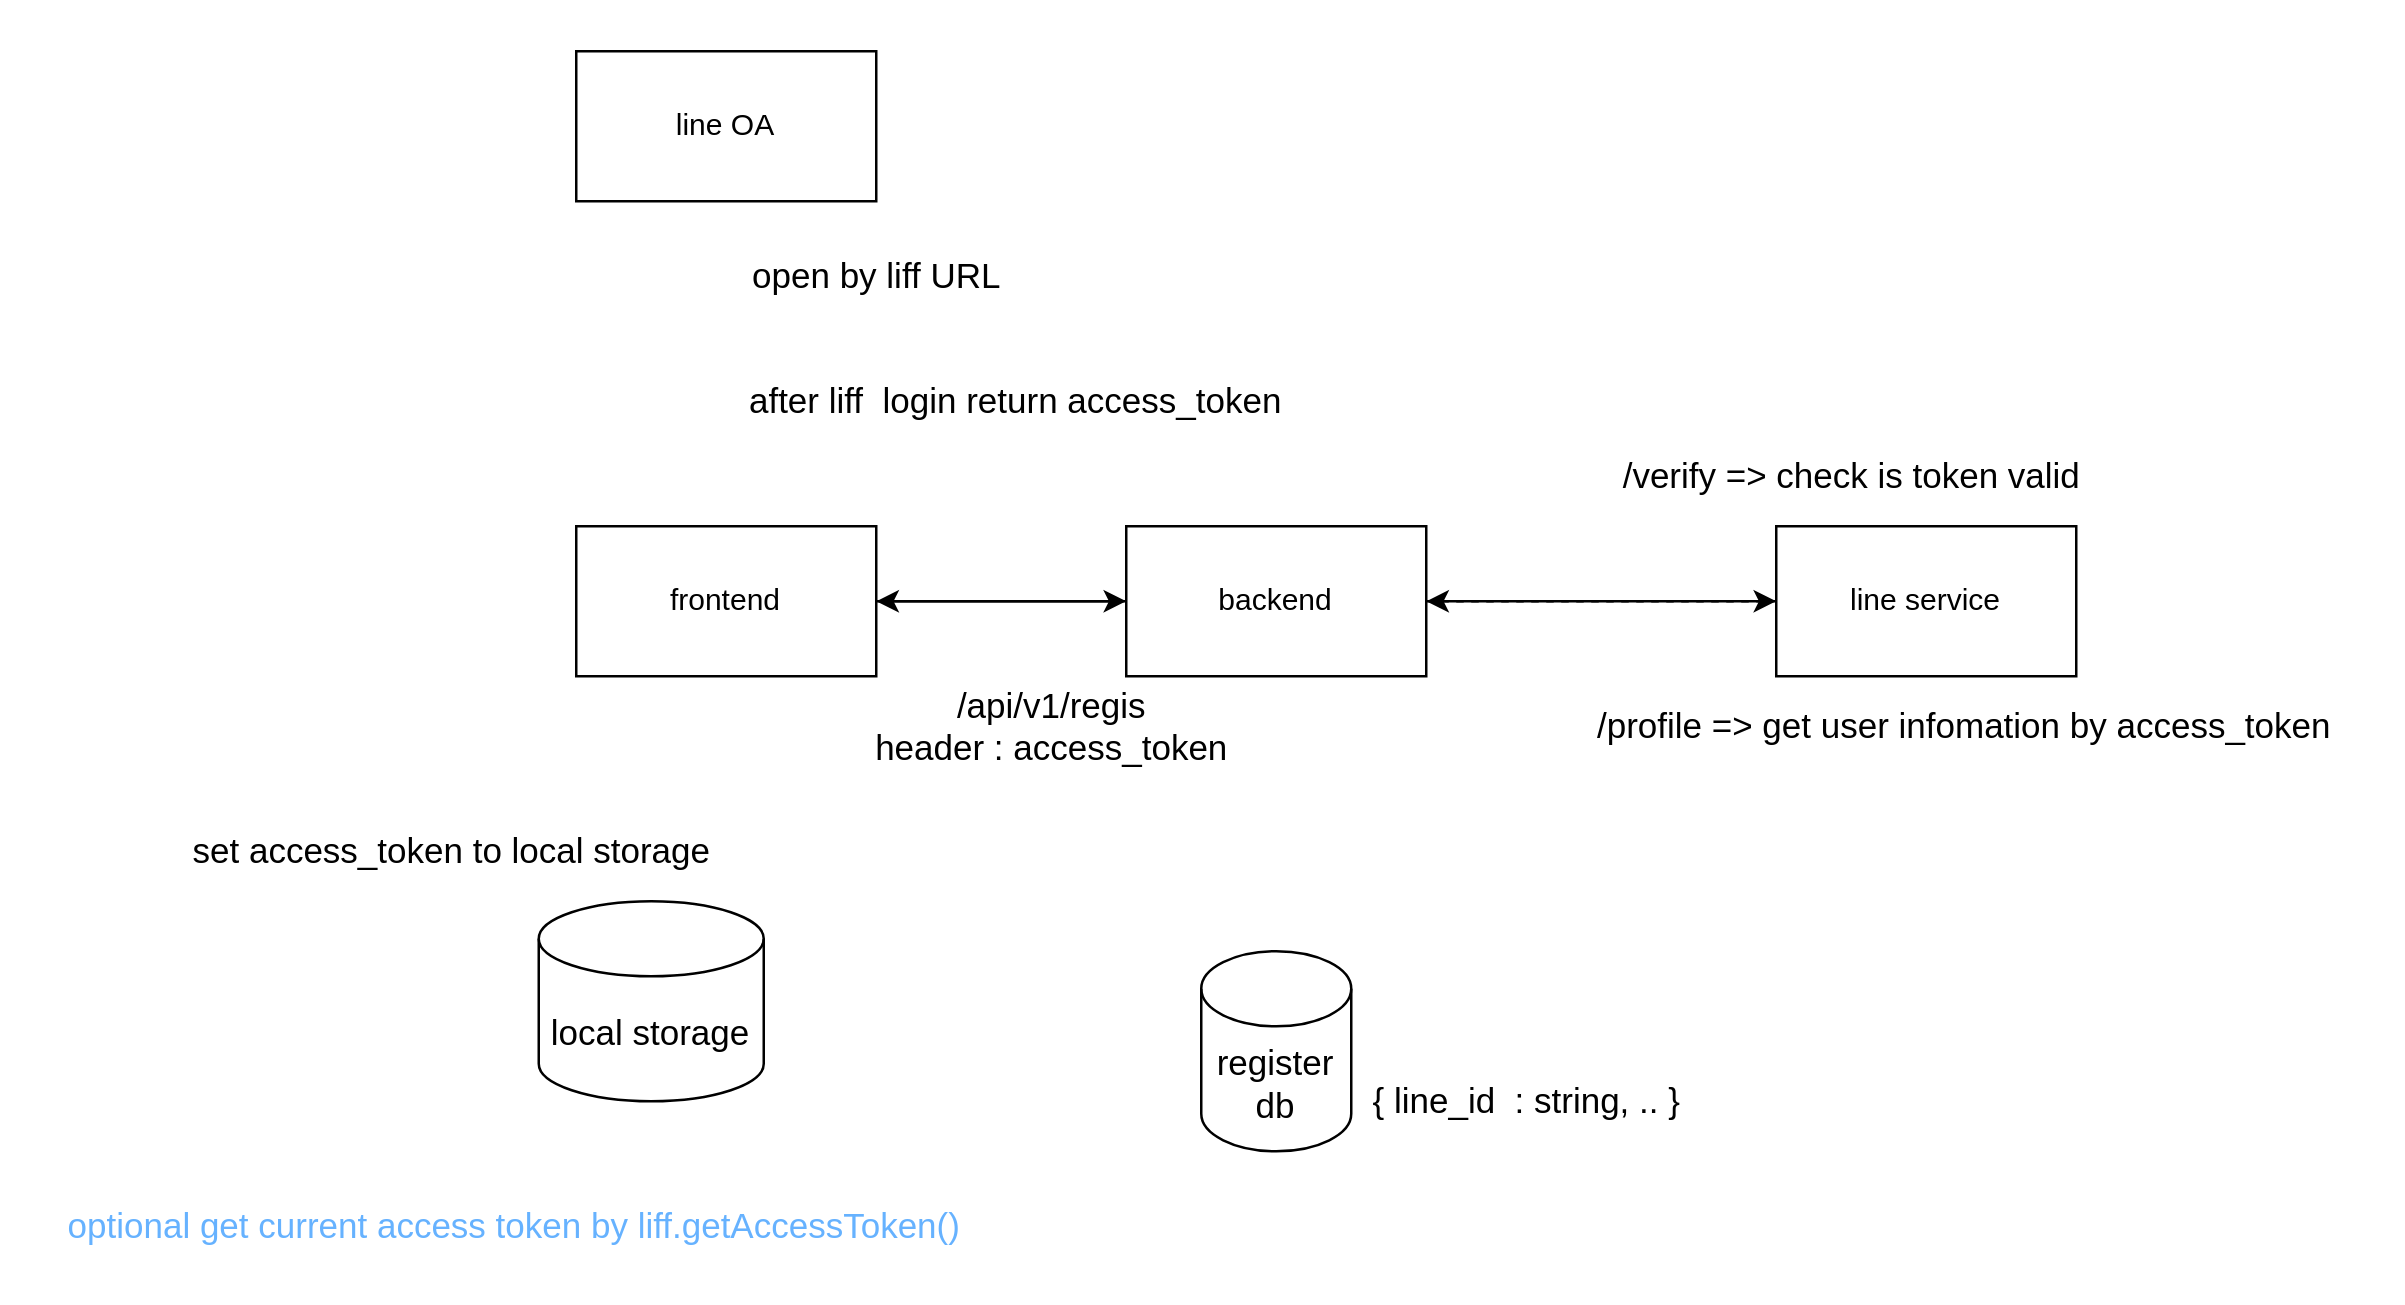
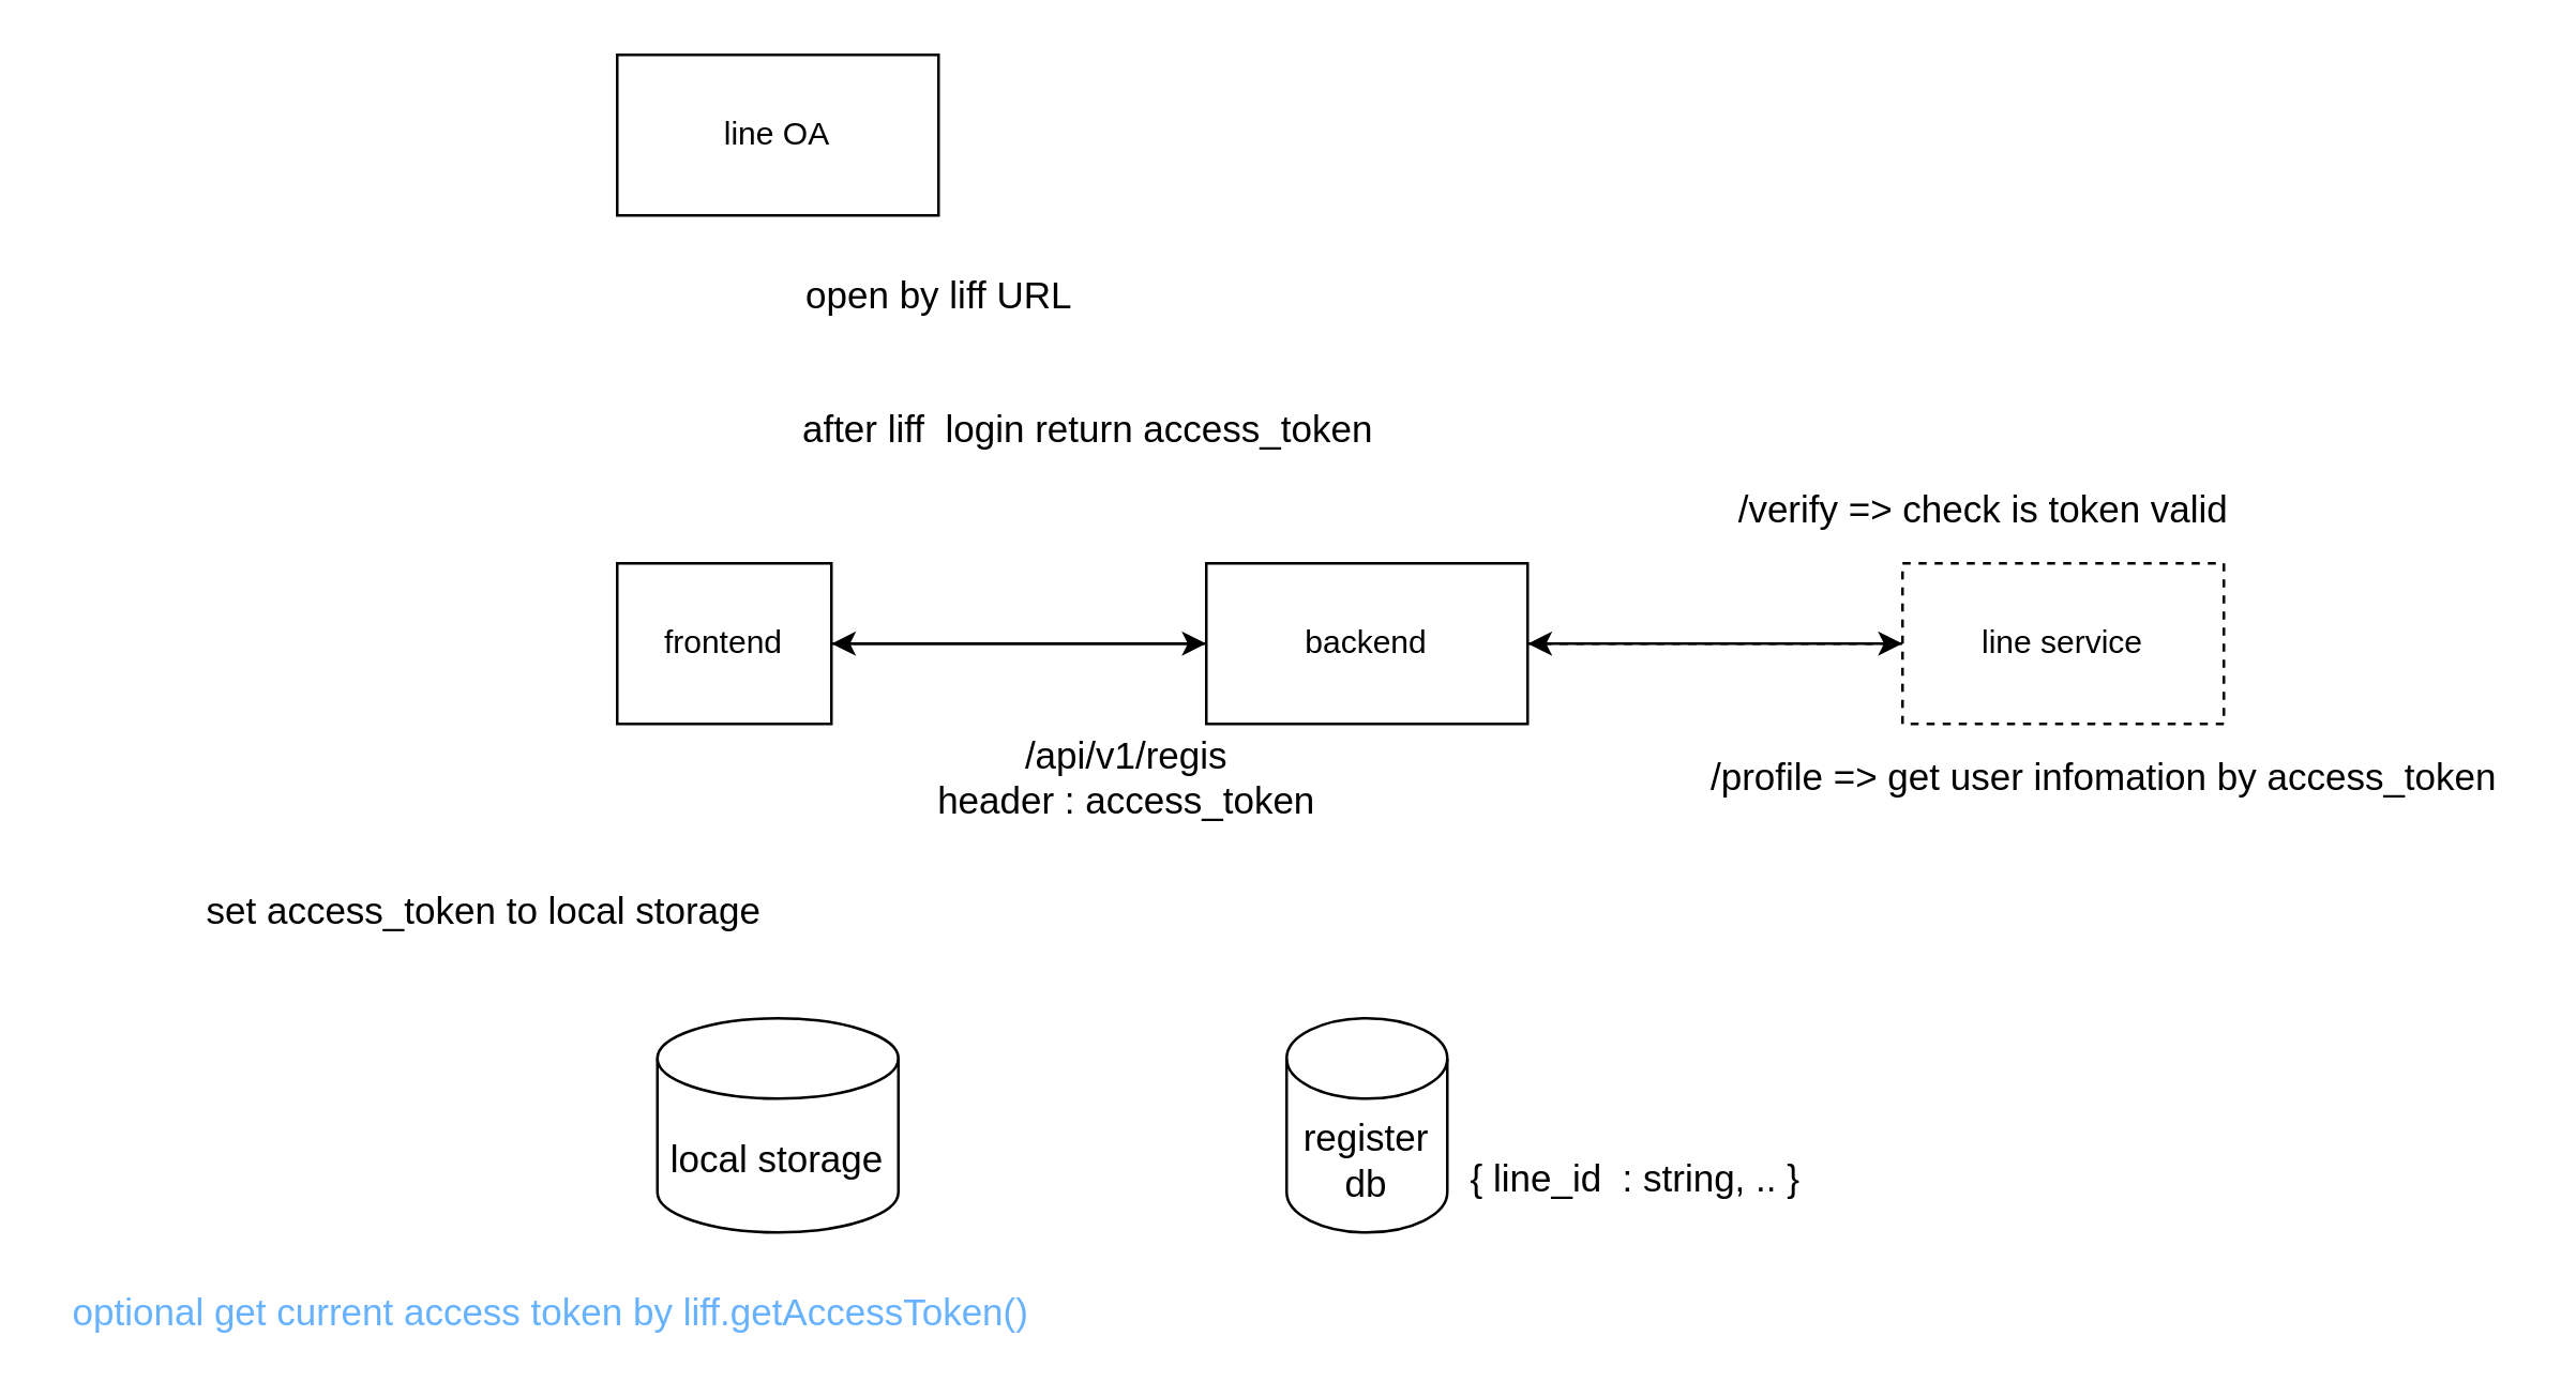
- <mxCell id="6" value="frontend" style="rounded=0;whiteSpace=wrap;html=1;" vertex="1" parent="1"><mxGeometry x="230" y="210" width="120" height="60" as="geometry" /></mxCell>
+ <mxCell id="6" value="frontend" style="rounded=0;whiteSpace=wrap;html=1;" vertex="1" parent="1"><mxGeometry x="230" y="210" width="80" height="60" as="geometry" /></mxCell>
- <mxCell id="4" value="line service" style="rounded=0;whiteSpace=wrap;html=1;" vertex="1" parent="1"><mxGeometry x="710" y="210" width="120" height="60" as="geometry" /></mxCell>
+ <mxCell id="4" value="line service" style="rounded=0;whiteSpace=wrap;html=1;dashed=1;" vertex="1" parent="1"><mxGeometry x="710" y="210" width="120" height="60" as="geometry" /></mxCell>
- <mxCell id="15" value="local storage" style="shape=cylinder3;whiteSpace=wrap;html=1;boundedLbl=1;backgroundOutline=1;size=15;fontSize=14;" vertex="1" parent="1"><mxGeometry x="215" y="360" width="90" height="80" as="geometry" /></mxCell>
+ <mxCell id="15" value="local storage" style="shape=cylinder3;whiteSpace=wrap;html=1;boundedLbl=1;backgroundOutline=1;size=15;fontSize=14;" vertex="1" parent="1"><mxGeometry x="245" y="380" width="90" height="80" as="geometry" /></mxCell>
